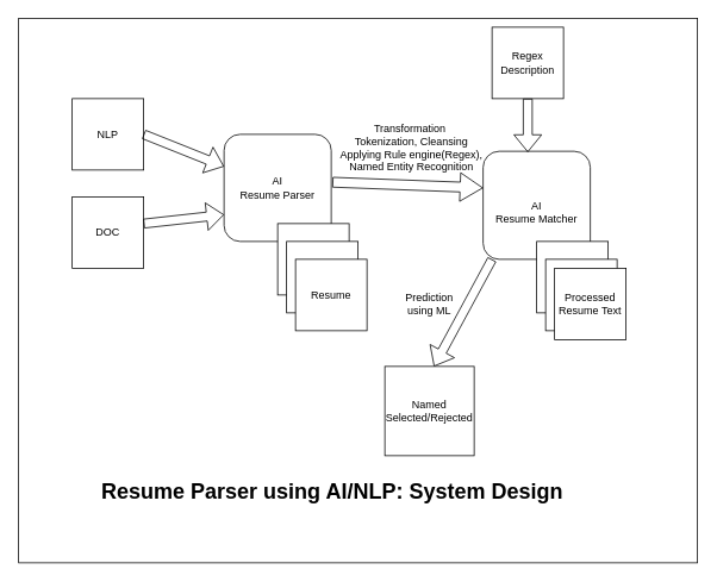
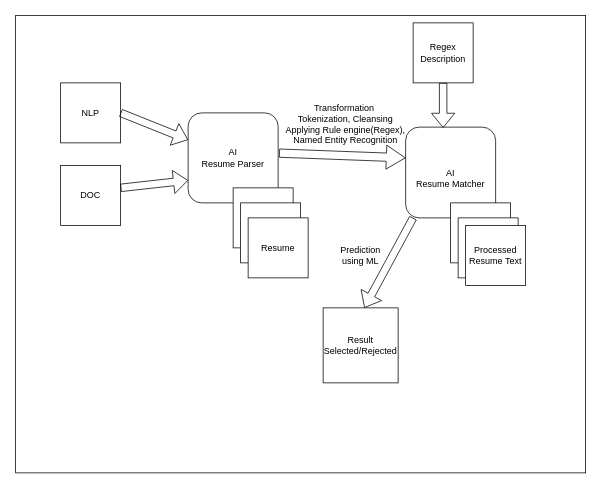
- <mxCell id="20" value="Named&lt;br&gt;Selected/Rejected" style="whiteSpace=wrap;html=1;aspect=fixed;" vertex="1" parent="1"><mxGeometry x="430" y="410" width="100" height="100" as="geometry" /></mxCell>
+ <mxCell id="20" value="Result&lt;br&gt;Selected/Rejected" style="whiteSpace=wrap;html=1;aspect=fixed;" vertex="1" parent="1"><mxGeometry x="430" y="410" width="100" height="100" as="geometry" /></mxCell>
- <mxCell id="22" value="&lt;h1&gt;Resume Parser using AI/NLP: System Design&lt;/h1&gt;" style="text;html=1;strokeColor=none;fillColor=none;spacing=5;spacingTop=-20;whiteSpace=wrap;overflow=hidden;rounded=0;" vertex="1" parent="1"><mxGeometry x="107.5" y="530" width="592.5" height="50" as="geometry" /></mxCell>
